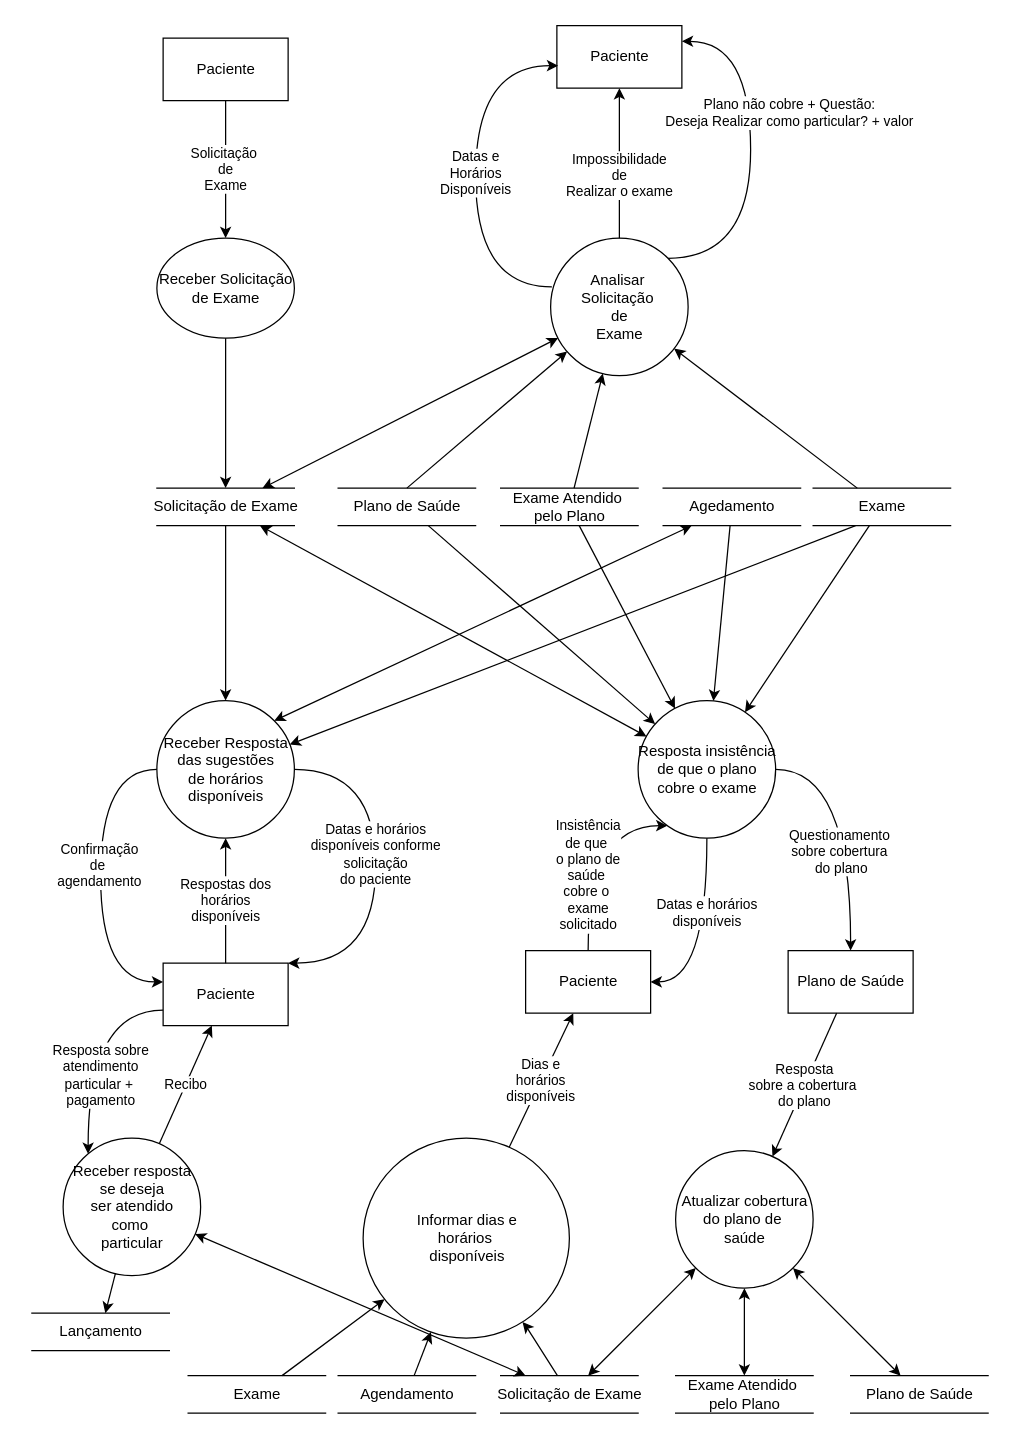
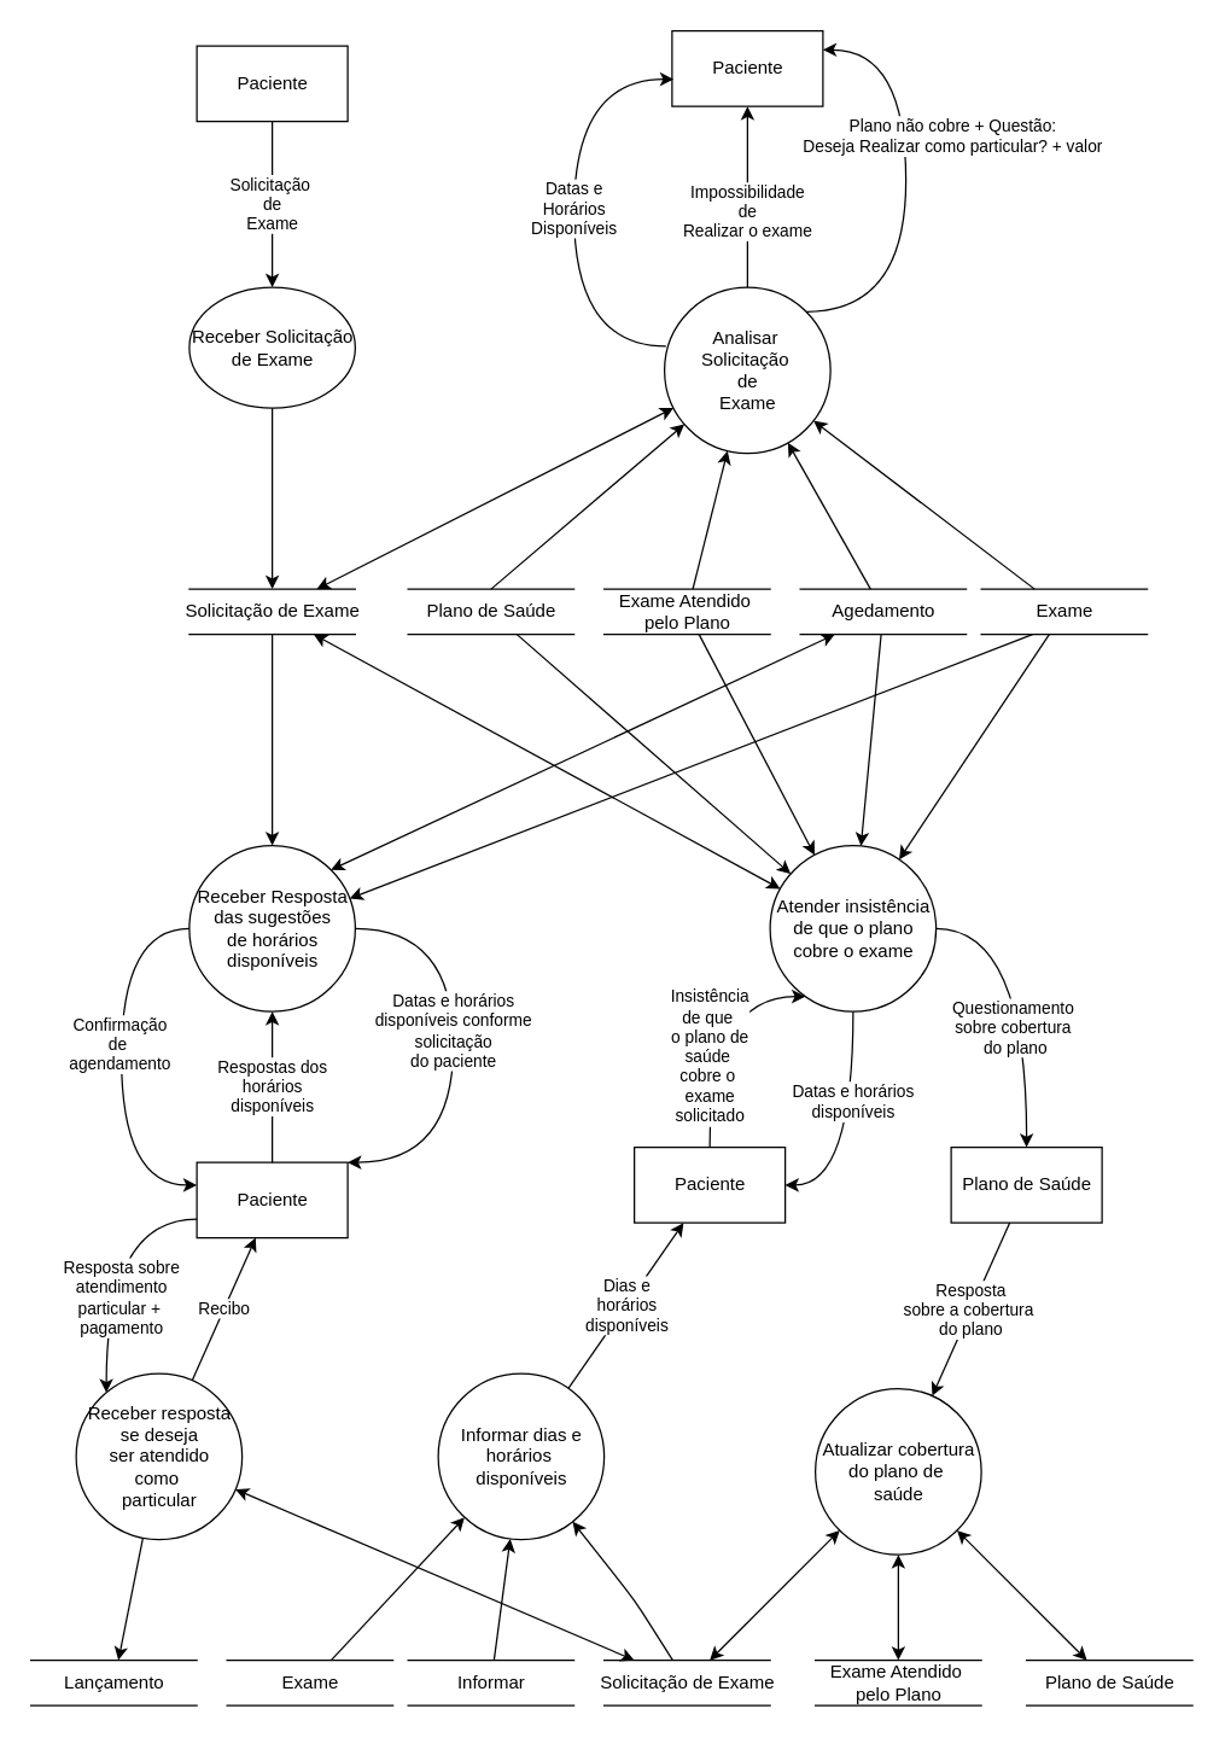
+ <mxCell id="14" value="" style="endArrow=none;html=1;endFill=0;startArrow=classic;startFill=1;" parent="1" source="7" target="13" edge="1"><mxGeometry width="50" height="50" relative="1" as="geometry"><mxPoint x="424.195" y="306.542" as="sourcePoint" /><mxPoint x="459.375" y="400" as="targetPoint" /><Array as="points" /></mxGeometry></mxCell>
- <mxCell id="31" value="Resposta insistência&lt;br&gt;de que o plano&lt;br&gt;cobre o exame" style="shape=ellipse;html=1;dashed=0;whitespace=wrap;aspect=fixed;perimeter=ellipsePerimeter;" parent="1" vertex="1"><mxGeometry x="510" y="560" width="110" height="110" as="geometry" /></mxCell>
+ <mxCell id="31" value="Atender insistência&lt;br&gt;de que o plano&lt;br&gt;cobre o exame" style="shape=ellipse;html=1;dashed=0;whitespace=wrap;aspect=fixed;perimeter=ellipsePerimeter;" parent="1" vertex="1"><mxGeometry x="510" y="560" width="110" height="110" as="geometry" /></mxCell>
- <mxCell id="52" value="Informar dias e&lt;br&gt;horários&amp;nbsp;&lt;br&gt;disponíveis" style="shape=ellipse;html=1;dashed=0;whitespace=wrap;aspect=fixed;perimeter=ellipsePerimeter;" parent="1" vertex="1"><mxGeometry x="290" y="910" width="165" height="160" as="geometry" /></mxCell>
+ <mxCell id="52" value="Informar dias e&lt;br&gt;horários&amp;nbsp;&lt;br&gt;disponíveis" style="shape=ellipse;html=1;dashed=0;whitespace=wrap;aspect=fixed;perimeter=ellipsePerimeter;" parent="1" vertex="1"><mxGeometry x="290" y="910" width="110" height="110" as="geometry" /></mxCell>
- <mxCell id="54" value="Lançamento" style="html=1;dashed=0;whitespace=wrap;shape=partialRectangle;right=0;left=0;" parent="1" vertex="1"><mxGeometry x="25" y="1050" width="110" height="30" as="geometry" /></mxCell>
+ <mxCell id="54" value="Lançamento" style="html=1;dashed=0;whitespace=wrap;shape=partialRectangle;right=0;left=0;" parent="1" vertex="1"><mxGeometry x="20" y="1100" width="110" height="30" as="geometry" /></mxCell>
- <mxCell id="59" value="Agendamento" style="html=1;dashed=0;whitespace=wrap;shape=partialRectangle;right=0;left=0;" parent="1" vertex="1"><mxGeometry x="270" y="1100" width="110" height="30" as="geometry" /></mxCell>
+ <mxCell id="59" value="Informar" style="html=1;dashed=0;whitespace=wrap;shape=partialRectangle;right=0;left=0;" parent="1" vertex="1"><mxGeometry x="270" y="1100" width="110" height="30" as="geometry" /></mxCell>
